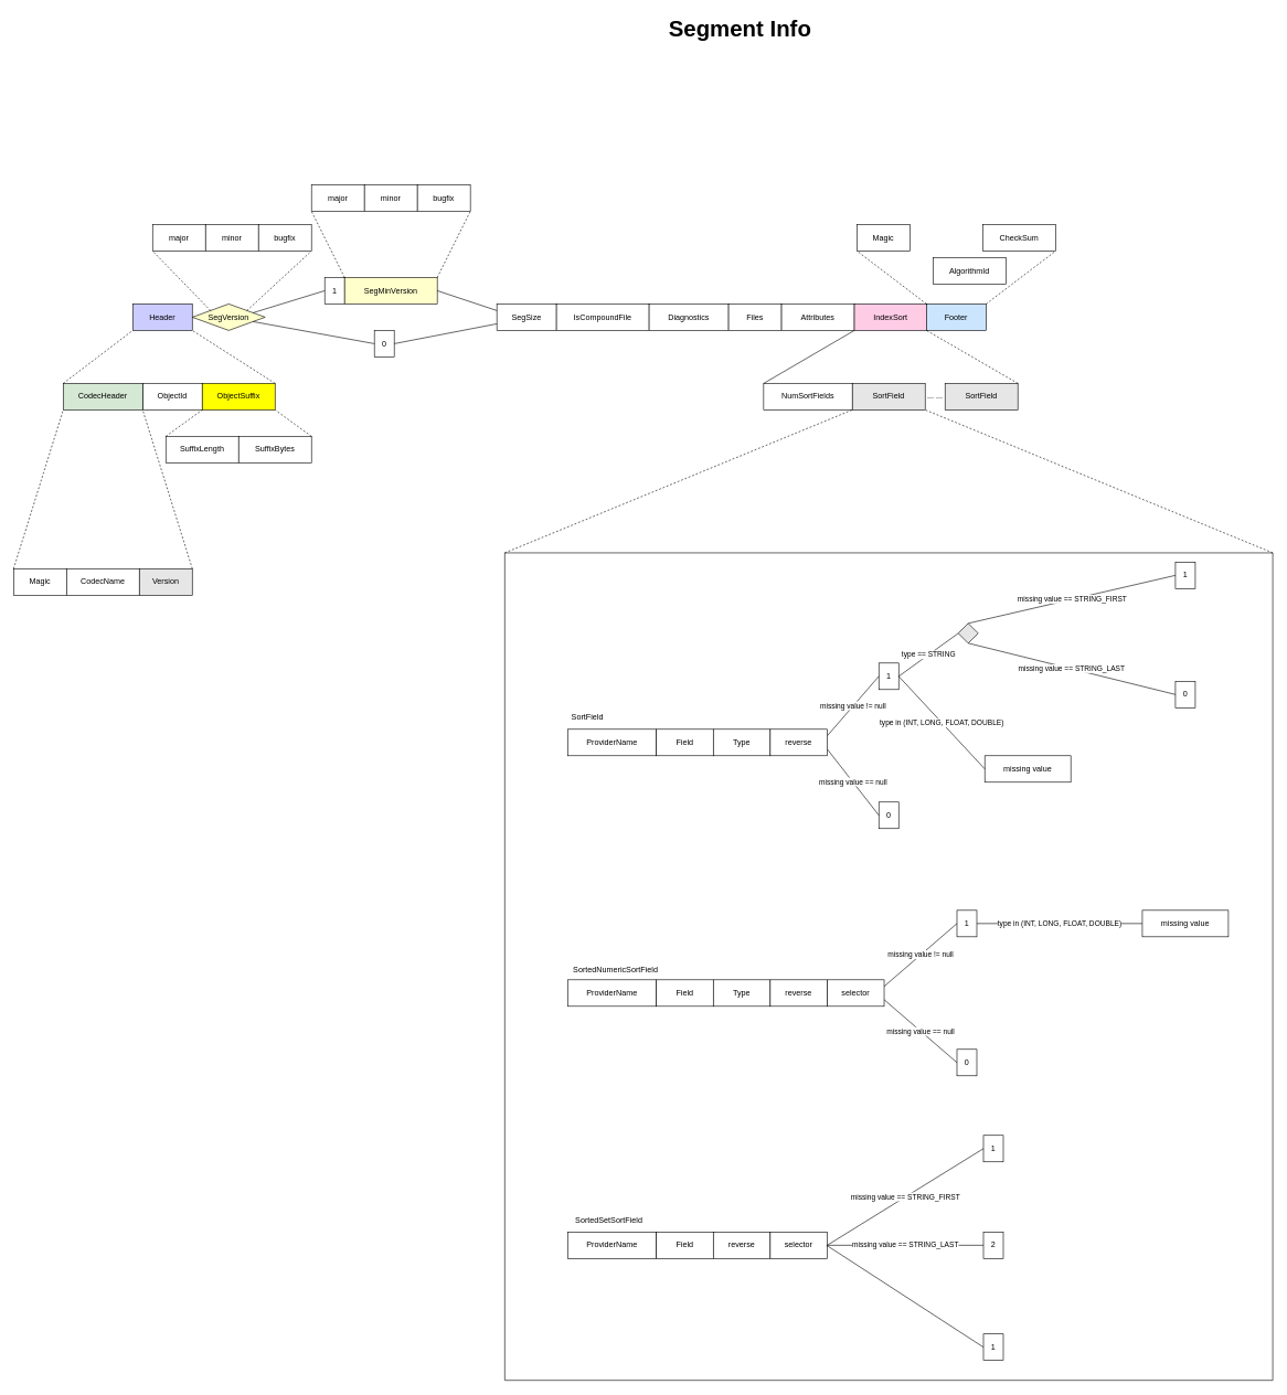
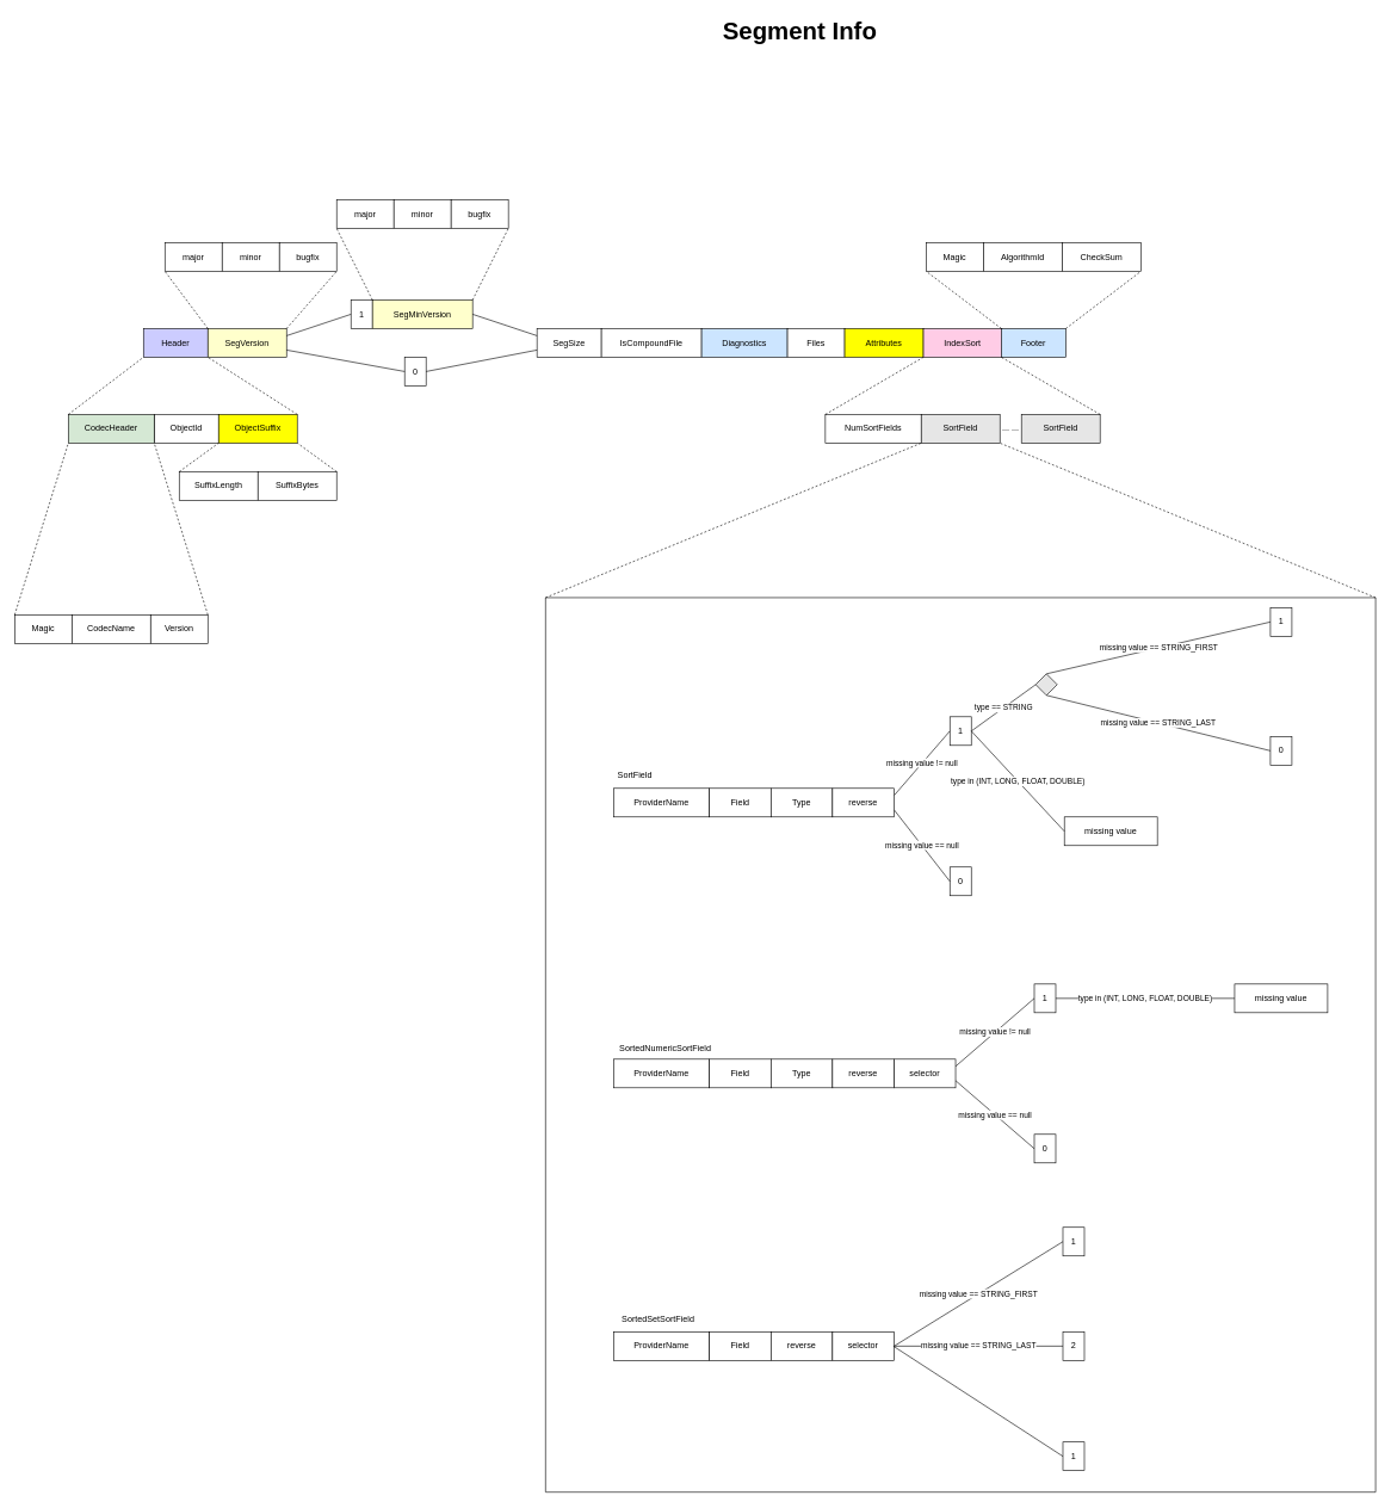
- <mxCell id="50" value="AlgorithmId" style="rounded=0;whiteSpace=wrap;html=1;" parent="47" vertex="1"><mxGeometry x="115" y="50" width="110" height="40" as="geometry" /></mxCell>
+ <mxCell id="50" value="AlgorithmId" style="rounded=0;whiteSpace=wrap;html=1;" parent="47" vertex="1"><mxGeometry x="80" width="110" height="40" as="geometry" /></mxCell>
- <mxCell id="21" value="SegVersion" style="rhombus;whiteSpace=wrap;html=1;fillColor=#FFFFCC;" parent="20" vertex="1"><mxGeometry x="60" y="120" width="110" height="40" as="geometry" /></mxCell>
+ <mxCell id="21" value="SegVersion" style="rounded=0;whiteSpace=wrap;html=1;fillColor=#FFFFCC;" parent="20" vertex="1"><mxGeometry x="60" y="120" width="110" height="40" as="geometry" /></mxCell>
- <mxCell id="42" value="Diagnostics" style="rounded=0;whiteSpace=wrap;html=1;" parent="1" vertex="1"><mxGeometry x="980" y="450" width="120" height="40" as="geometry" /></mxCell>
+ <mxCell id="42" value="Diagnostics" style="rounded=0;whiteSpace=wrap;html=1;fillColor=#cce5ff;" parent="1" vertex="1"><mxGeometry x="980" y="450" width="120" height="40" as="geometry" /></mxCell>
- <mxCell id="44" value="Attributes" style="rounded=0;whiteSpace=wrap;html=1;" parent="1" vertex="1"><mxGeometry x="1180" y="450" width="110" height="40" as="geometry" /></mxCell>
+ <mxCell id="44" value="Attributes" style="rounded=0;whiteSpace=wrap;html=1;fillColor=#ffff00;" parent="1" vertex="1"><mxGeometry x="1180" y="450" width="110" height="40" as="geometry" /></mxCell>
- <mxCell id="58" value="" style="endArrow=none;dashed=0;html=1;entryX=0;entryY=1;entryDx=0;entryDy=0;exitX=0;exitY=0;exitDx=0;exitDy=0;" parent="1" source="54" target="45" edge="1"><mxGeometry width="50" height="50" relative="1" as="geometry"><mxPoint x="1260" y="670" as="sourcePoint" /><mxPoint x="1310" y="620" as="targetPoint" /></mxGeometry></mxCell>
+ <mxCell id="58" value="" style="endArrow=none;dashed=1;html=1;entryX=0;entryY=1;entryDx=0;entryDy=0;exitX=0;exitY=0;exitDx=0;exitDy=0;" parent="1" source="54" target="45" edge="1"><mxGeometry width="50" height="50" relative="1" as="geometry"><mxPoint x="1260" y="670" as="sourcePoint" /><mxPoint x="1310" y="620" as="targetPoint" /></mxGeometry></mxCell>
- <mxCell id="17" value="Version" style="rounded=0;whiteSpace=wrap;html=1;fillColor=#e6e6e6;" parent="13" vertex="1"><mxGeometry x="190" y="280" width="80" height="40" as="geometry" /></mxCell>
+ <mxCell id="17" value="Version" style="rounded=0;whiteSpace=wrap;html=1;" parent="13" vertex="1"><mxGeometry x="190" y="280" width="80" height="40" as="geometry" /></mxCell>
